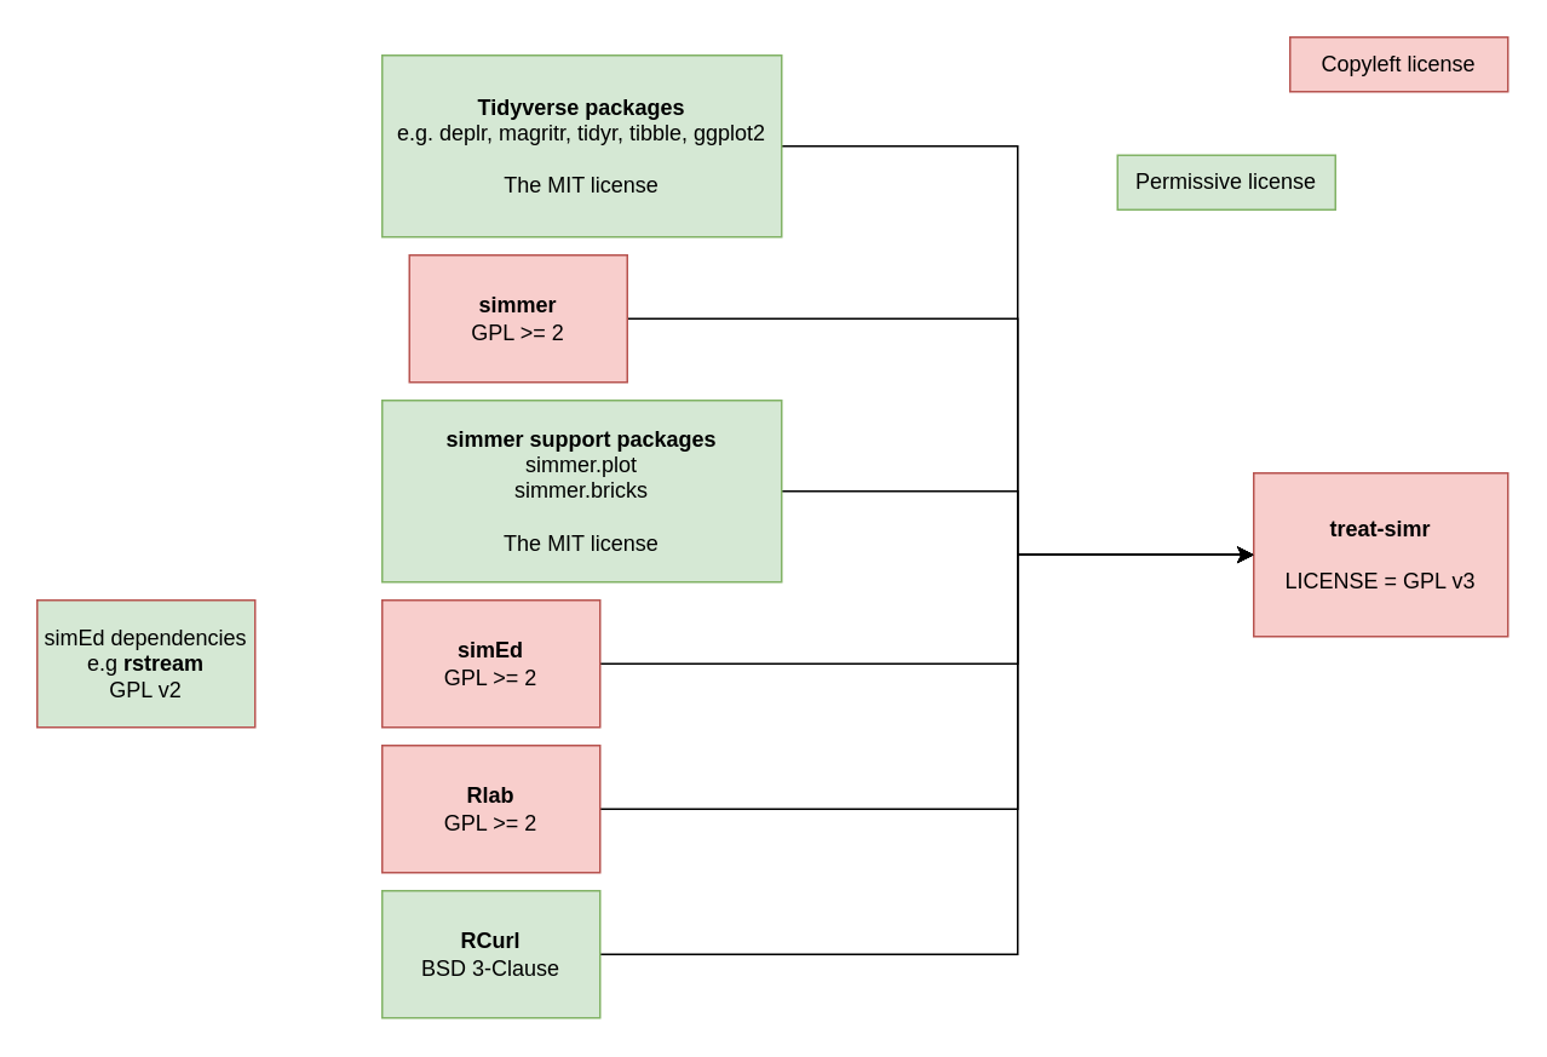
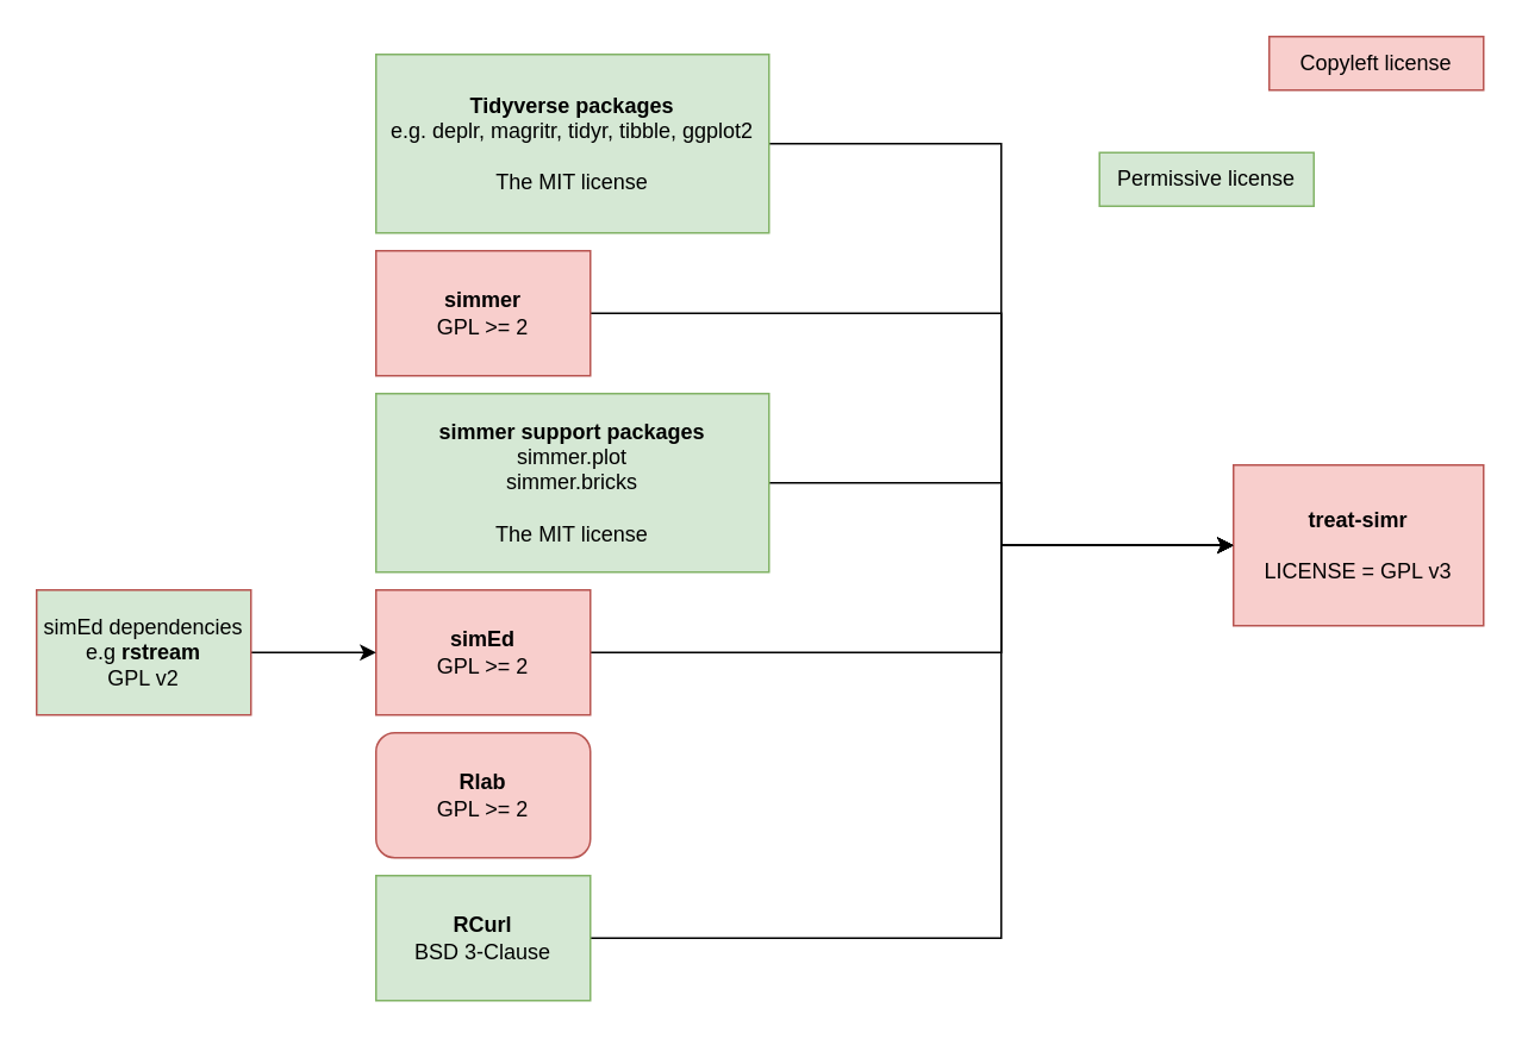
- <mxCell id="16" value="&lt;div&gt;&lt;b&gt;simmer&lt;/b&gt;&lt;/div&gt;&lt;div&gt;GPL &amp;gt;= 2&lt;br&gt;&lt;/div&gt;" style="rounded=0;whiteSpace=wrap;html=1;fillColor=#f8cecc;strokeColor=#b85450;" vertex="1" parent="1"><mxGeometry x="225" y="140" width="120" height="70" as="geometry" /></mxCell>
+ <mxCell id="16" value="&lt;div&gt;&lt;b&gt;simmer&lt;/b&gt;&lt;/div&gt;&lt;div&gt;GPL &amp;gt;= 2&lt;br&gt;&lt;/div&gt;" style="rounded=0;whiteSpace=wrap;html=1;fillColor=#f8cecc;strokeColor=#b85450;" vertex="1" parent="1"><mxGeometry x="210" y="140" width="120" height="70" as="geometry" /></mxCell>
+ <mxCell id="11" style="edgeStyle=orthogonalEdgeStyle;rounded=0;orthogonalLoop=1;jettySize=auto;html=1;exitX=1;exitY=0.5;exitDx=0;exitDy=0;entryX=0;entryY=0.5;entryDx=0;entryDy=0;" edge="1" parent="1" source="12" target="7"><mxGeometry relative="1" as="geometry" /></mxCell>
- <mxCell id="9" value="&lt;div&gt;&lt;b&gt;Rlab&lt;/b&gt;&lt;/div&gt;&lt;div&gt;GPL &amp;gt;= 2&lt;br&gt;&lt;/div&gt;" style="rounded=0;whiteSpace=wrap;html=1;fillColor=#f8cecc;strokeColor=#b85450;" vertex="1" parent="1"><mxGeometry x="210" y="410" width="120" height="70" as="geometry" /></mxCell>
+ <mxCell id="9" value="&lt;div&gt;&lt;b&gt;Rlab&lt;/b&gt;&lt;/div&gt;&lt;div&gt;GPL &amp;gt;= 2&lt;br&gt;&lt;/div&gt;" style="whiteSpace=wrap;html=1;fillColor=#f8cecc;strokeColor=#b85450;rounded=1;" vertex="1" parent="1"><mxGeometry x="210" y="410" width="120" height="70" as="geometry" /></mxCell>
- <mxCell id="8" style="edgeStyle=orthogonalEdgeStyle;rounded=0;orthogonalLoop=1;jettySize=auto;html=1;exitX=1;exitY=0.5;exitDx=0;exitDy=0;entryX=0;entryY=0.5;entryDx=0;entryDy=0;" edge="1" parent="1" source="9" target="10"><mxGeometry relative="1" as="geometry"><Array as="points"><mxPoint x="560" y="445" /><mxPoint x="560" y="305" /></Array></mxGeometry></mxCell>
